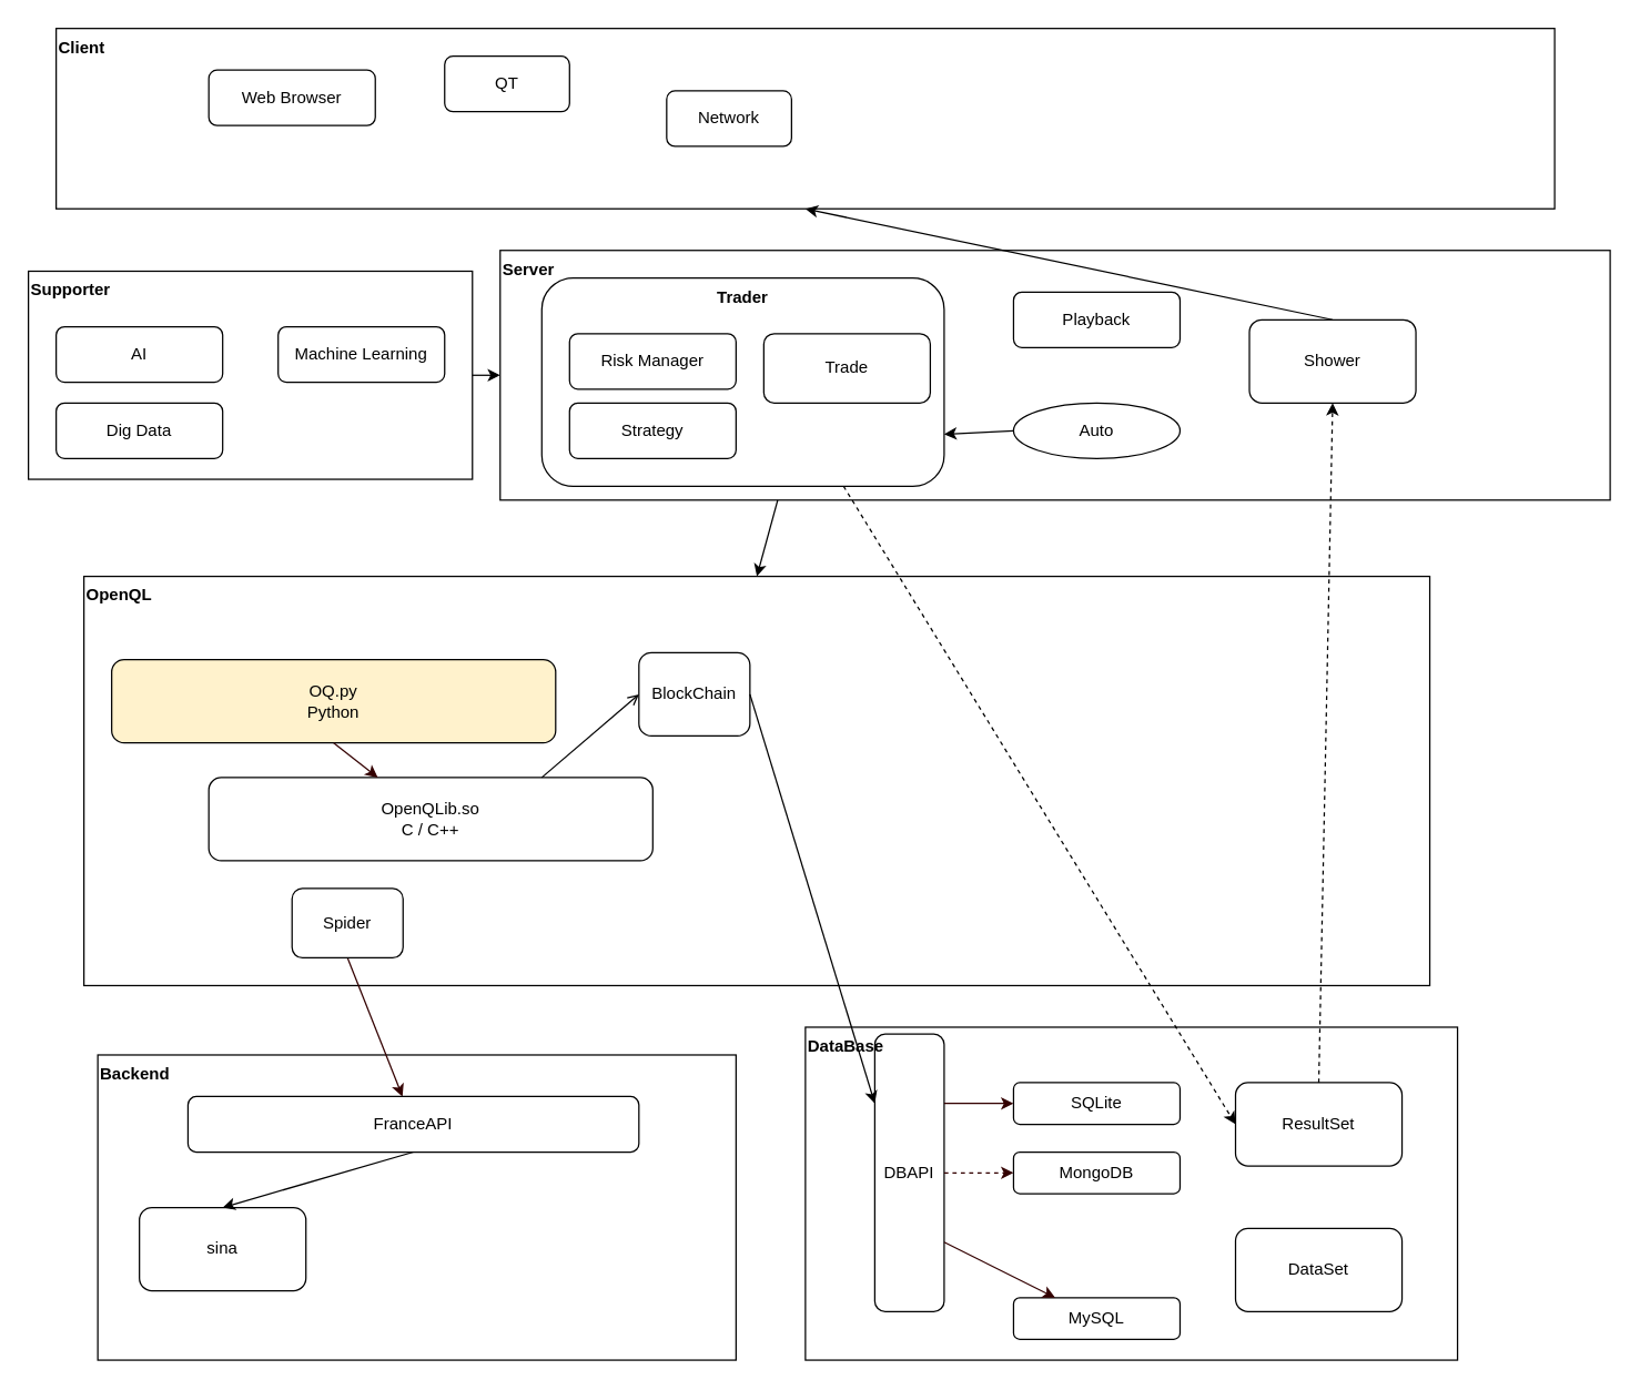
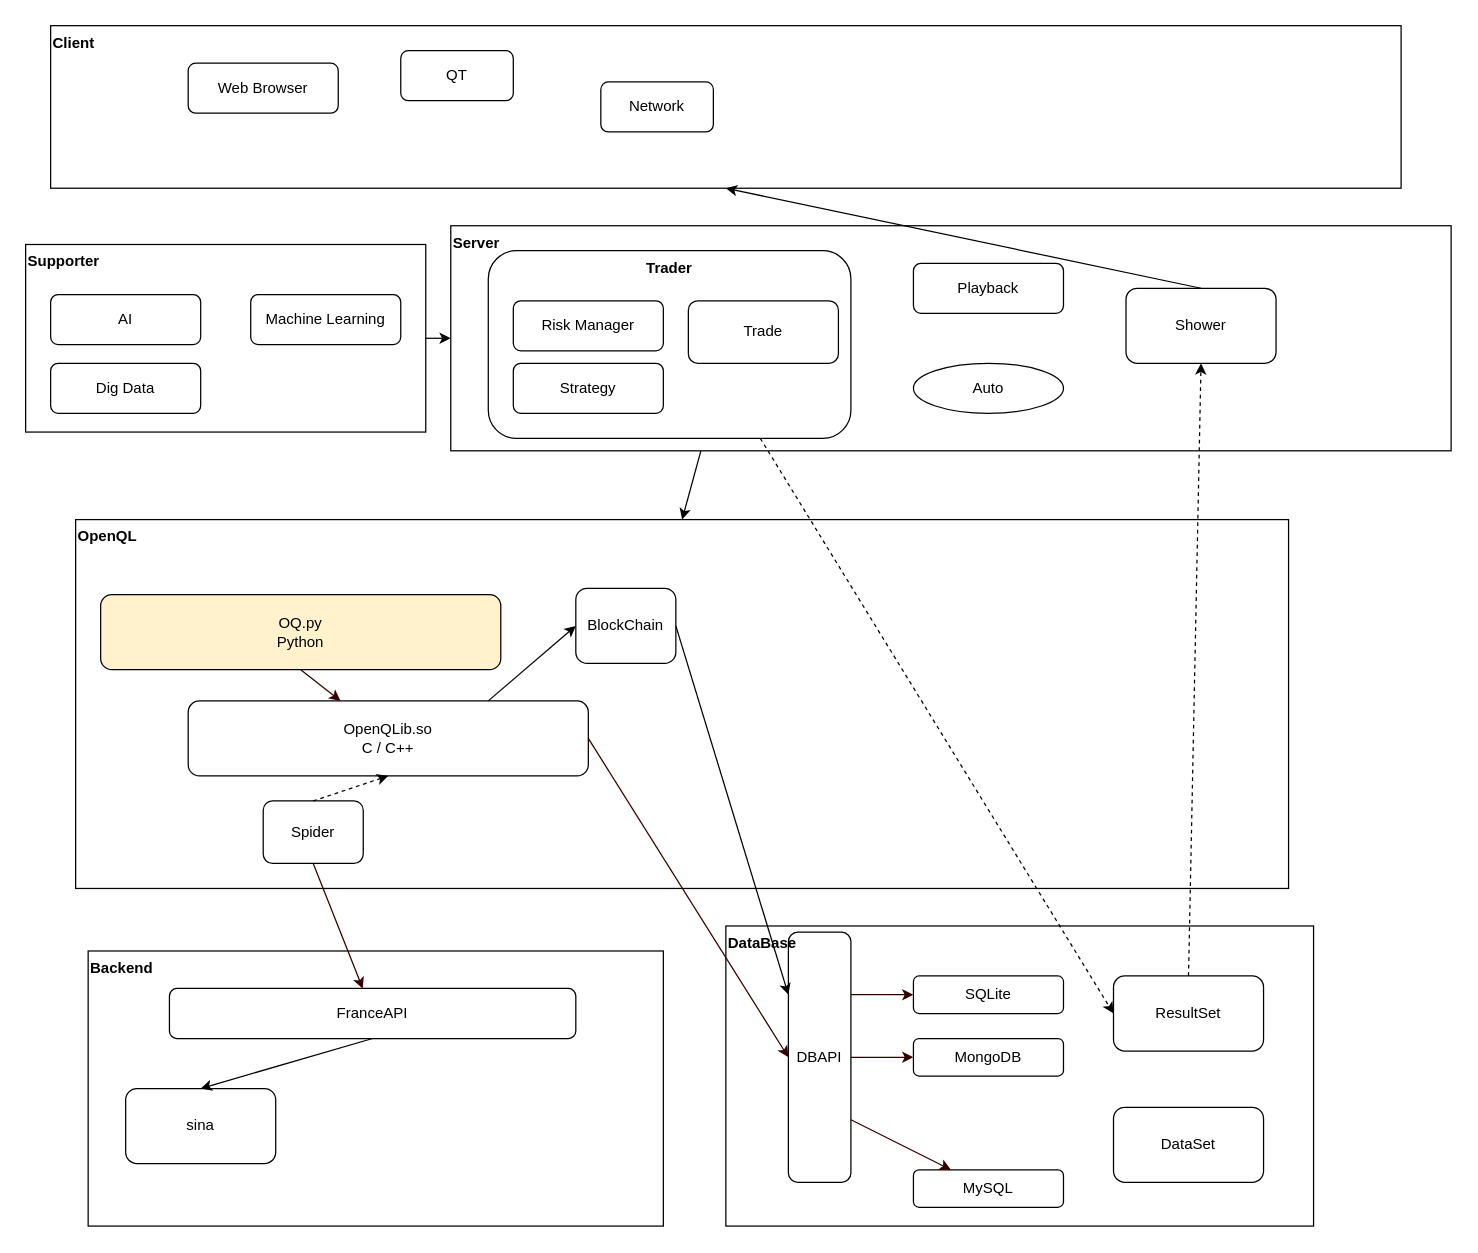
- <mxCell id="41" value="" style="endArrow=classic;html=1;exitX=0;exitY=0.5;exitDx=0;exitDy=0;entryX=1;entryY=0.75;entryDx=0;entryDy=0;" parent="1" source="38" target="26" edge="1"><mxGeometry width="50" height="50" relative="1" as="geometry"><mxPoint x="720" y="190" as="sourcePoint" /><mxPoint x="770" y="140" as="targetPoint" /></mxGeometry></mxCell>
- <mxCell id="22" value="" style="endArrow=open;html=1;exitX=0.75;exitY=0;exitDx=0;exitDy=0;entryX=0;entryY=0.5;entryDx=0;entryDy=0;" parent="1" source="6" target="21" edge="1"><mxGeometry width="50" height="50" relative="1" as="geometry"><mxPoint x="490" y="610" as="sourcePoint" /><mxPoint x="540" y="560" as="targetPoint" /></mxGeometry></mxCell>
+ <mxCell id="22" value="" style="endArrow=classic;html=1;exitX=0.75;exitY=0;exitDx=0;exitDy=0;entryX=0;entryY=0.5;entryDx=0;entryDy=0;" parent="1" source="6" target="21" edge="1"><mxGeometry width="50" height="50" relative="1" as="geometry"><mxPoint x="490" y="610" as="sourcePoint" /><mxPoint x="540" y="560" as="targetPoint" /></mxGeometry></mxCell>
+ <mxCell id="47" value="" style="endArrow=classic;html=1;dashed=1;exitX=0.5;exitY=0;exitDx=0;exitDy=0;entryX=0.5;entryY=1;entryDx=0;entryDy=0;" edge="1" parent="1" source="30" target="6"><mxGeometry width="50" height="50" relative="1" as="geometry"><mxPoint x="470" y="700" as="sourcePoint" /><mxPoint x="520" y="650" as="targetPoint" /></mxGeometry></mxCell>
+ <mxCell id="16" value="" style="endArrow=classic;html=1;strokeColor=#330000;fontColor=#330000;exitX=1;exitY=0.5;exitDx=0;exitDy=0;entryX=0;entryY=0.5;entryDx=0;entryDy=0;" parent="1" source="6" target="7" edge="1"><mxGeometry width="50" height="50" relative="1" as="geometry"><mxPoint x="420" y="560" as="sourcePoint" /><mxPoint x="470" y="510" as="targetPoint" /></mxGeometry></mxCell>
- <mxCell id="18" value="" style="endArrow=classic;html=1;strokeColor=#330000;fontColor=#330000;exitX=1;exitY=0.5;exitDx=0;exitDy=0;dashed=1;" parent="1" source="7" target="9" edge="1"><mxGeometry width="50" height="50" relative="1" as="geometry"><mxPoint x="390" y="830" as="sourcePoint" /><mxPoint x="440" y="780" as="targetPoint" /></mxGeometry></mxCell>
+ <mxCell id="18" value="" style="endArrow=classic;html=1;strokeColor=#330000;fontColor=#330000;exitX=1;exitY=0.5;exitDx=0;exitDy=0;" parent="1" source="7" target="9" edge="1"><mxGeometry width="50" height="50" relative="1" as="geometry"><mxPoint x="390" y="830" as="sourcePoint" /><mxPoint x="440" y="780" as="targetPoint" /></mxGeometry></mxCell>
